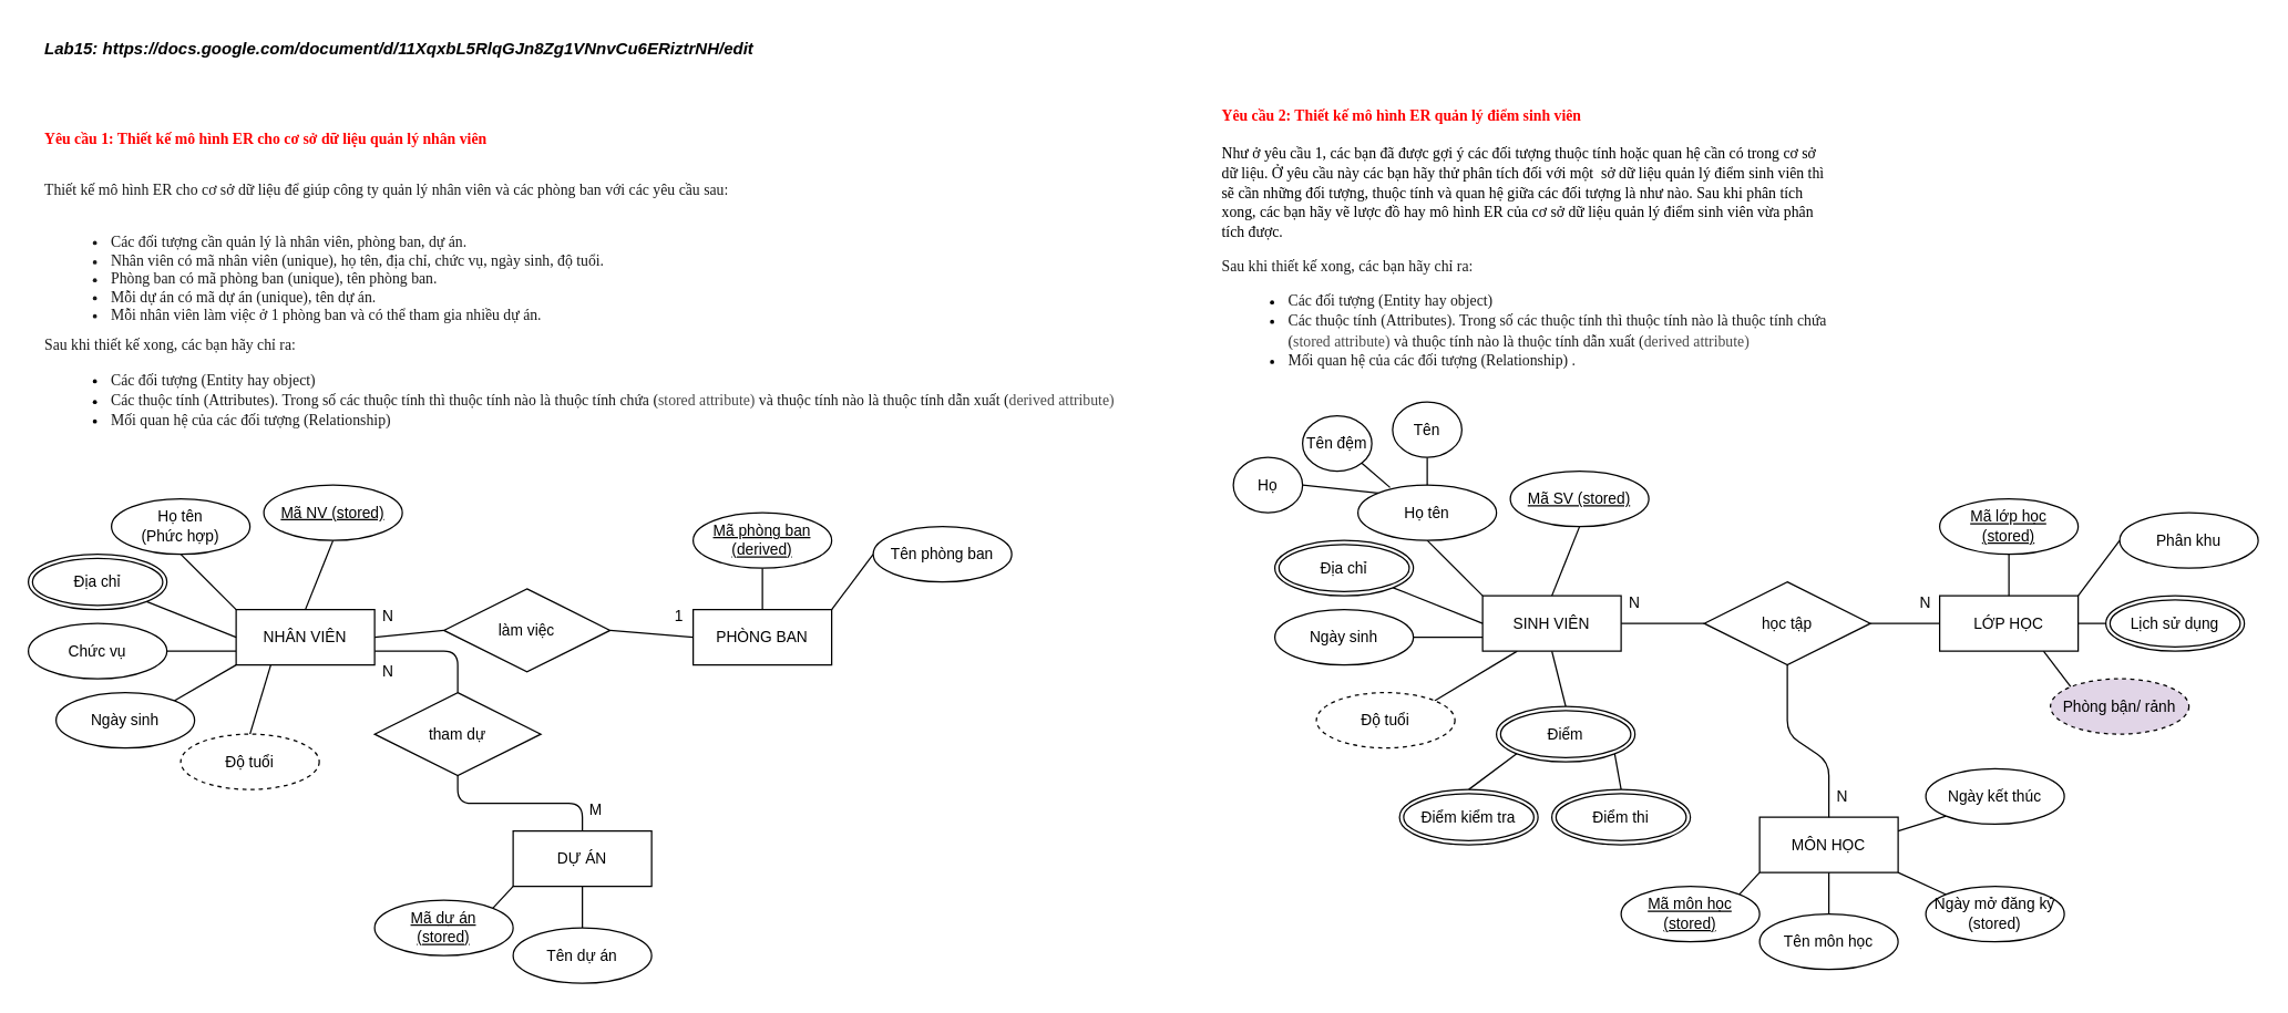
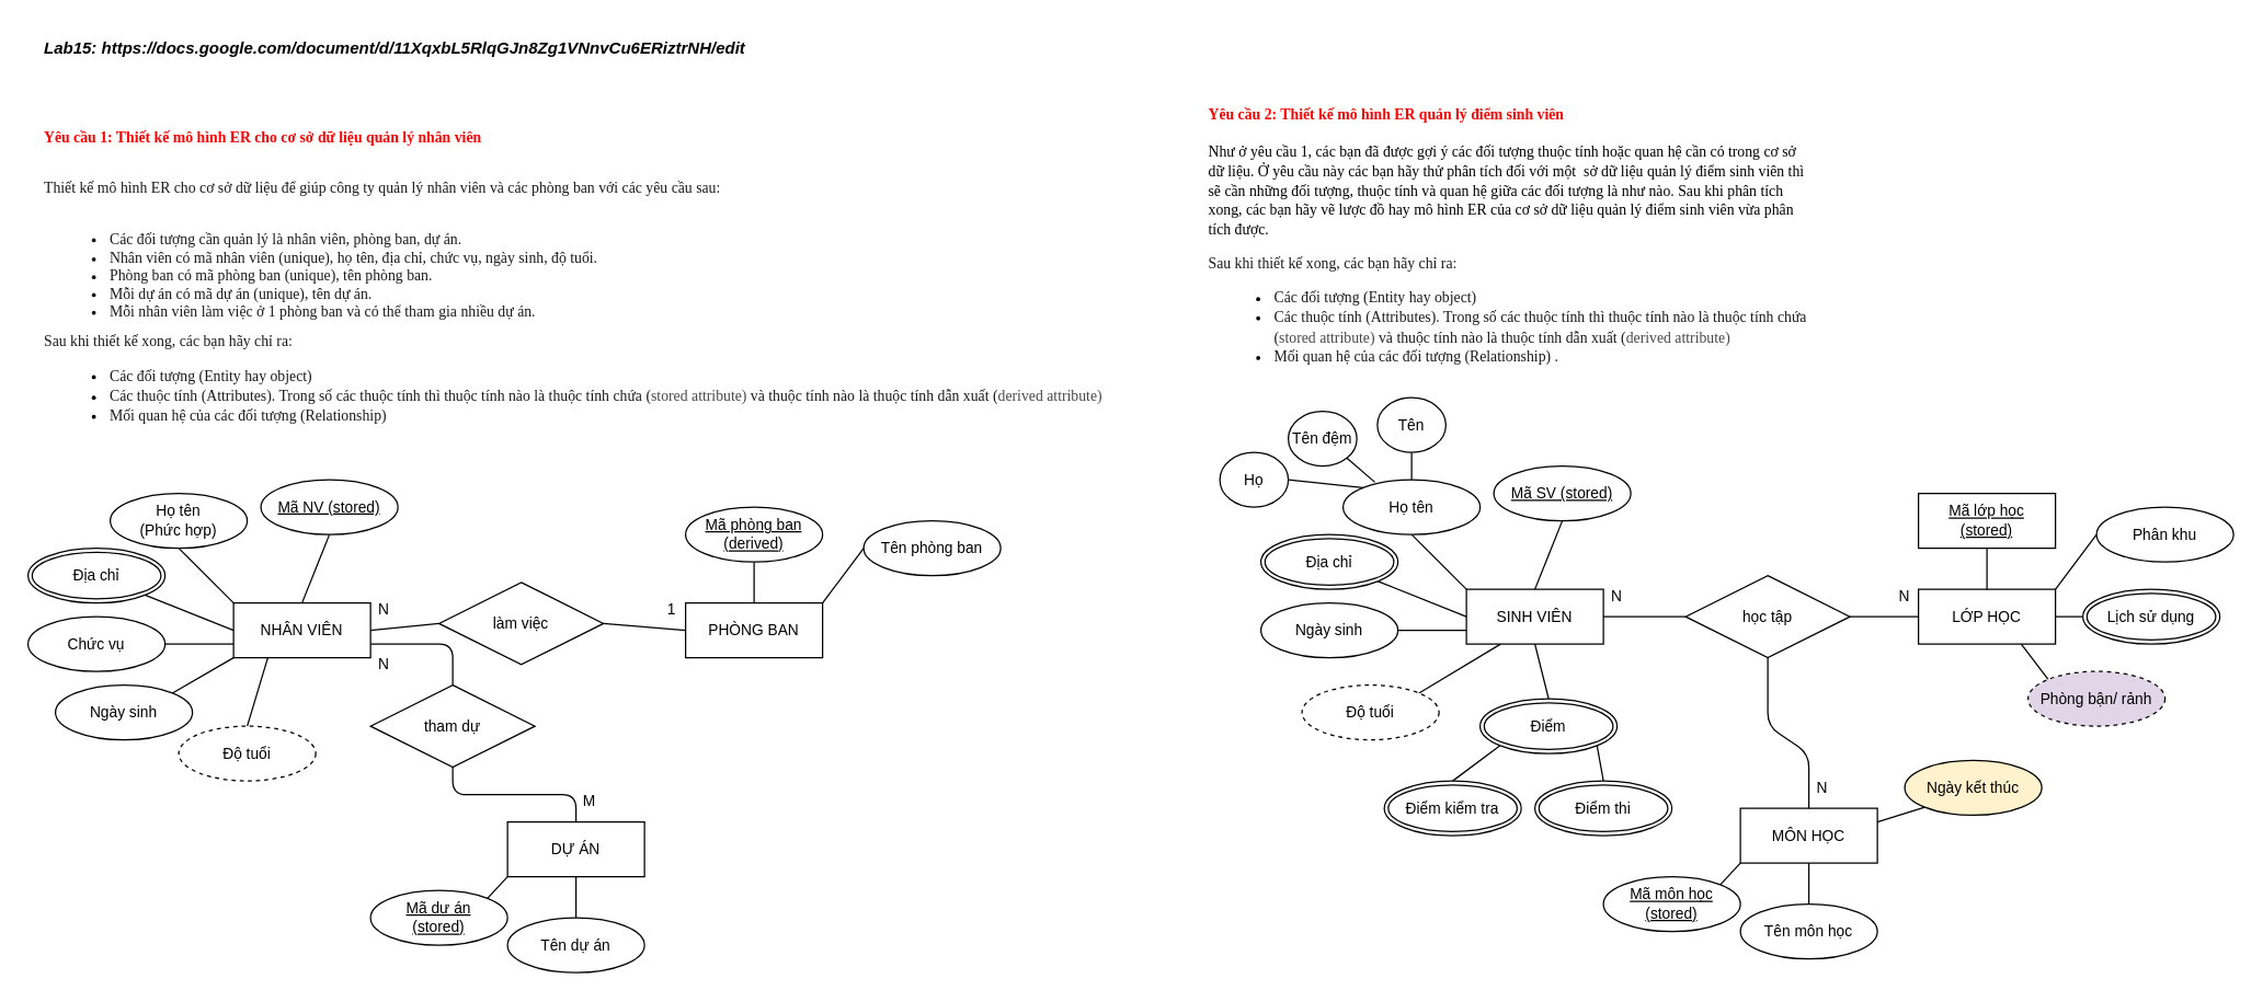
- <mxCell id="55" value="Mã lớp học&lt;br&gt;(stored)" style="ellipse;whiteSpace=wrap;html=1;align=center;fontStyle=4;rounded=0;shadow=0;glass=0;strokeColor=default;fontSize=11;" parent="1" vertex="1"><mxGeometry x="1400" y="360" width="100" height="40" as="geometry" /></mxCell>
+ <mxCell id="55" value="Mã lớp học&lt;br&gt;(stored)" style="whiteSpace=wrap;html=1;align=center;fontStyle=4;shadow=0;glass=0;strokeColor=default;fontSize=11;rounded=0;" parent="1" vertex="1"><mxGeometry x="1400" y="360" width="100" height="40" as="geometry" /></mxCell>
- <mxCell id="72" value="Ngày kết thúc" style="ellipse;whiteSpace=wrap;html=1;align=center;rounded=0;shadow=0;glass=0;strokeColor=default;fontSize=11;" parent="1" vertex="1"><mxGeometry x="1390" y="555" width="100" height="40" as="geometry" /></mxCell>
+ <mxCell id="72" value="Ngày kết thúc" style="ellipse;whiteSpace=wrap;html=1;align=center;rounded=0;shadow=0;glass=0;strokeColor=default;fontSize=11;fillColor=#fff2cc;" parent="1" vertex="1"><mxGeometry x="1390" y="555" width="100" height="40" as="geometry" /></mxCell>
- <mxCell id="69" style="edgeStyle=none;html=1;exitX=0;exitY=0;exitDx=0;exitDy=0;entryX=1;entryY=1;entryDx=0;entryDy=0;fontSize=11;endArrow=none;endFill=0;" parent="1" source="70" target="47" edge="1"><mxGeometry relative="1" as="geometry" /></mxCell>
- <mxCell id="70" value="Ngày mở đăng ký&lt;br&gt;(stored)" style="ellipse;whiteSpace=wrap;html=1;align=center;rounded=0;shadow=0;glass=0;strokeColor=default;fontSize=11;" parent="1" vertex="1"><mxGeometry x="1390" y="640" width="100" height="40" as="geometry" /></mxCell>
